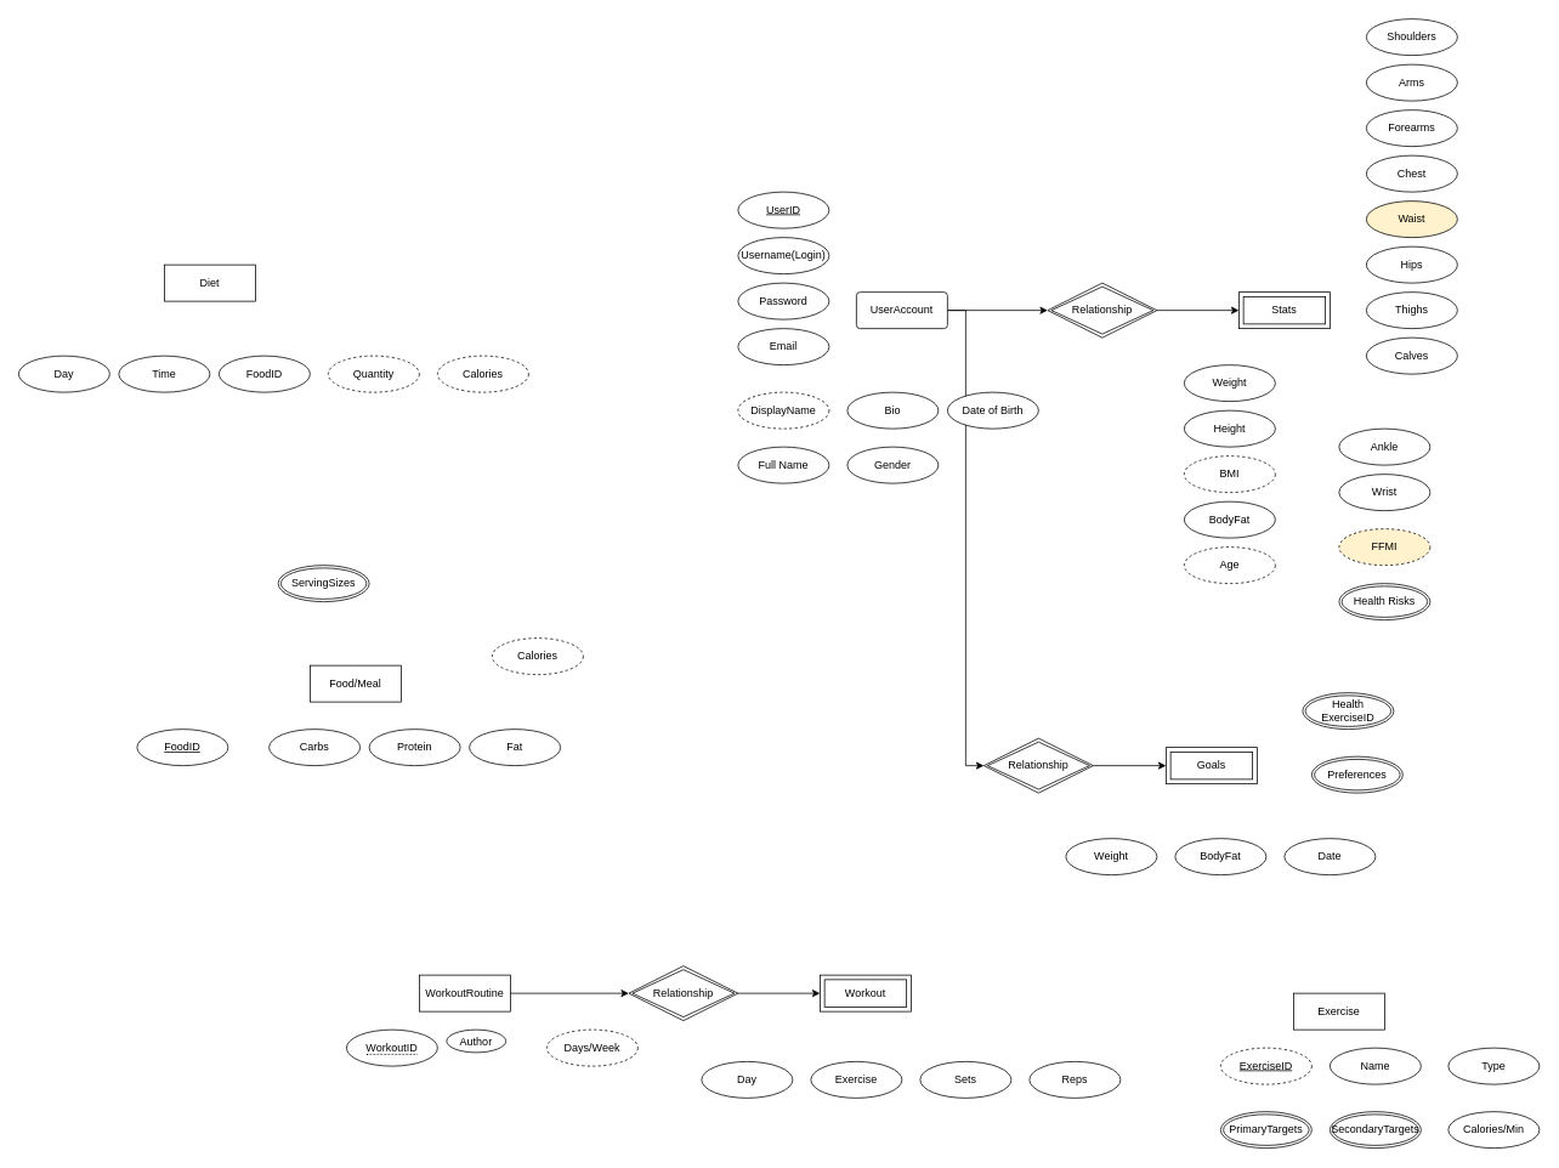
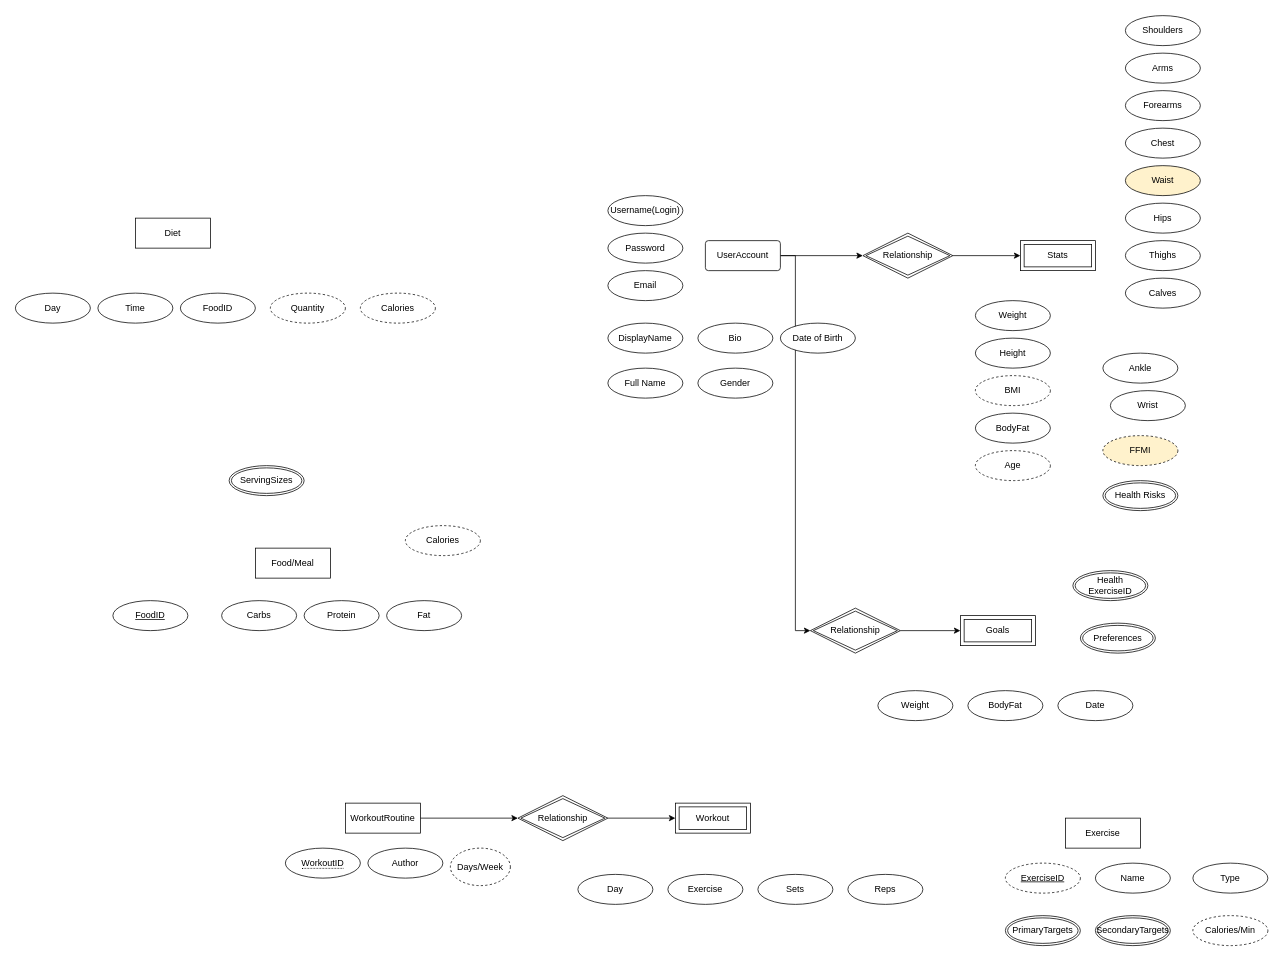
- <mxCell id="7" value="UserID" style="ellipse;whiteSpace=wrap;html=1;align=center;fontStyle=4;" vertex="1" parent="1"><mxGeometry x="810" y="210" width="100" height="40" as="geometry" /></mxCell>
- <mxCell id="10" value="DisplayName" style="ellipse;whiteSpace=wrap;html=1;align=center;dashed=1;" vertex="1" parent="1"><mxGeometry x="810" y="430" width="100" height="40" as="geometry" /></mxCell>
+ <mxCell id="10" value="DisplayName" style="ellipse;whiteSpace=wrap;html=1;align=center;" vertex="1" parent="1"><mxGeometry x="810" y="430" width="100" height="40" as="geometry" /></mxCell>
- <mxCell id="30" value="Wrist" style="ellipse;whiteSpace=wrap;html=1;align=center;" vertex="1" parent="1"><mxGeometry x="1470" y="520" width="100" height="40" as="geometry" /></mxCell>
+ <mxCell id="30" value="Wrist" style="ellipse;whiteSpace=wrap;html=1;align=center;" vertex="1" parent="1"><mxGeometry x="1480" y="520" width="100" height="40" as="geometry" /></mxCell>
- <mxCell id="49" value="Author" style="ellipse;whiteSpace=wrap;html=1;align=center;" vertex="1" parent="1"><mxGeometry x="490" y="1130" width="65" height="25" as="geometry" /></mxCell>
+ <mxCell id="49" value="Author" style="ellipse;whiteSpace=wrap;html=1;align=center;" vertex="1" parent="1"><mxGeometry x="490" y="1130" width="100" height="40" as="geometry" /></mxCell>
- <mxCell id="50" value="Days/Week" style="ellipse;whiteSpace=wrap;html=1;align=center;dashed=1;" vertex="1" parent="1"><mxGeometry x="600" y="1130" width="100" height="40" as="geometry" /></mxCell>
+ <mxCell id="50" value="Days/Week" style="ellipse;whiteSpace=wrap;html=1;align=center;dashed=1;" vertex="1" parent="1"><mxGeometry x="600" y="1130" width="80" height="50" as="geometry" /></mxCell>
- <mxCell id="73" value="Calories/Min" style="ellipse;whiteSpace=wrap;html=1;align=center;" vertex="1" parent="1"><mxGeometry x="1590" y="1220" width="100" height="40" as="geometry" /></mxCell>
+ <mxCell id="73" value="Calories/Min" style="ellipse;whiteSpace=wrap;html=1;align=center;dashed=1;" vertex="1" parent="1"><mxGeometry x="1590" y="1220" width="100" height="40" as="geometry" /></mxCell>
